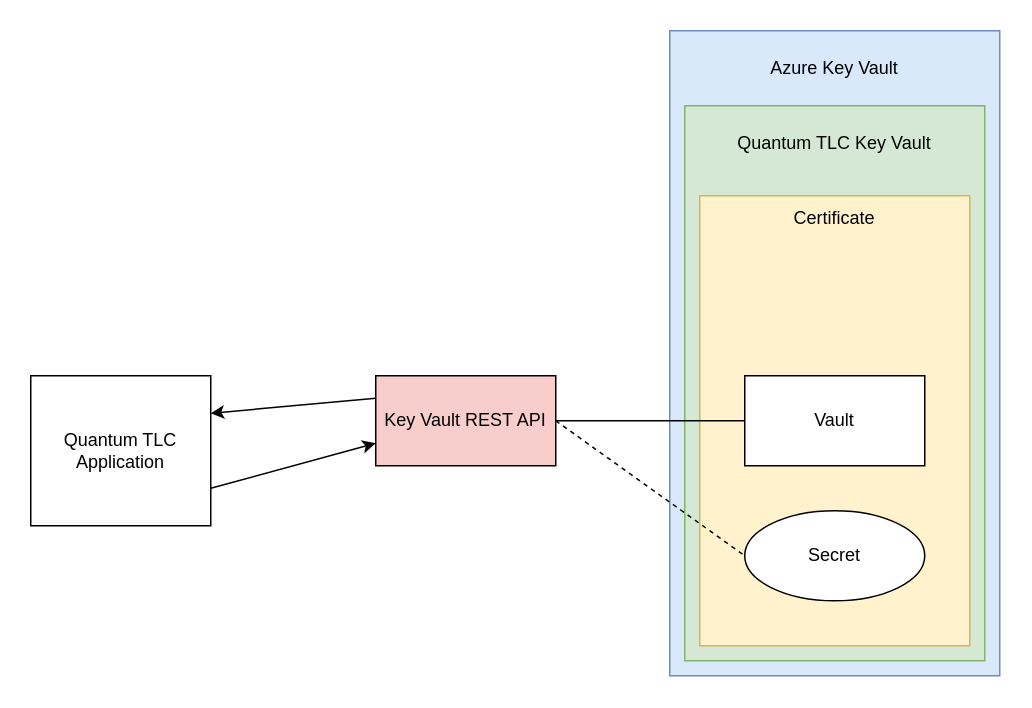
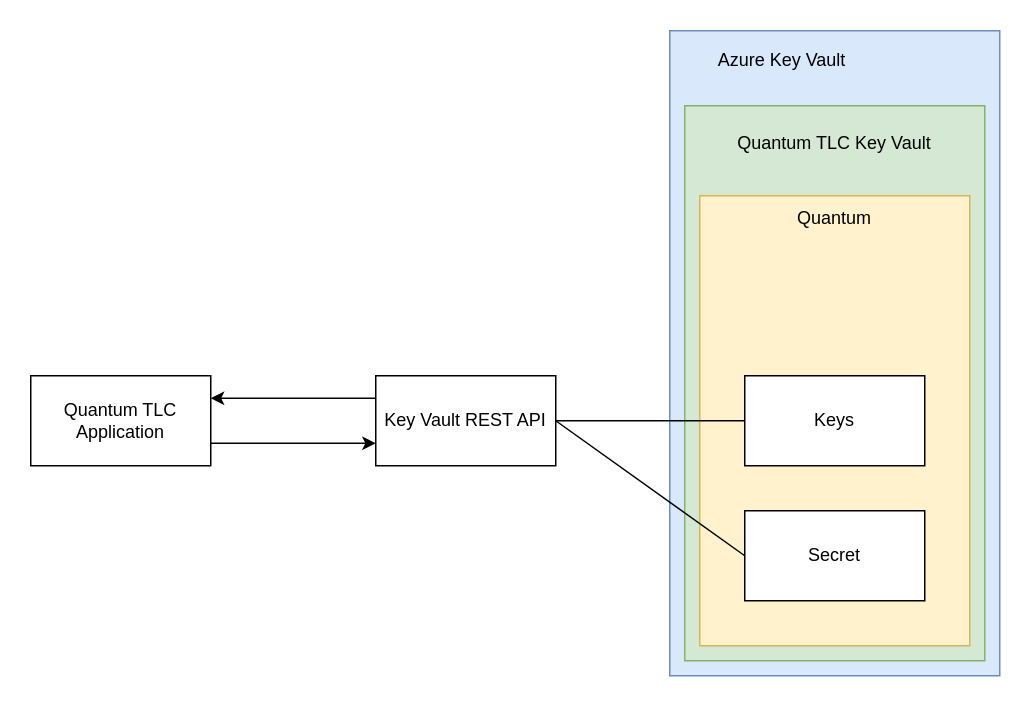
- <mxCell id="5" value="Azure Key Vault" style="text;html=1;align=center;verticalAlign=middle;whiteSpace=wrap;rounded=0;" vertex="1" parent="1"><mxGeometry x="496" y="30" width="120" height="30" as="geometry" /></mxCell>
+ <mxCell id="5" value="Azure Key Vault" style="text;html=1;align=center;verticalAlign=middle;whiteSpace=wrap;rounded=0;" vertex="1" parent="1"><mxGeometry x="461" y="25" width="120" height="30" as="geometry" /></mxCell>
- <mxCell id="11" value="Certificate" style="text;html=1;align=center;verticalAlign=middle;whiteSpace=wrap;rounded=0;" vertex="1" parent="1"><mxGeometry x="526" y="130" width="60" height="30" as="geometry" /></mxCell>
+ <mxCell id="11" value="Quantum" style="text;html=1;align=center;verticalAlign=middle;whiteSpace=wrap;rounded=0;" vertex="1" parent="1"><mxGeometry x="526" y="130" width="60" height="30" as="geometry" /></mxCell>
- <mxCell id="3" value="Key Vault REST API" style="rounded=0;whiteSpace=wrap;html=1;fillColor=#f8cecc;" vertex="1" parent="1"><mxGeometry x="250" y="250" width="120" height="60" as="geometry" /></mxCell>
+ <mxCell id="3" value="Key Vault REST API" style="rounded=0;whiteSpace=wrap;html=1;" vertex="1" parent="1"><mxGeometry x="250" y="250" width="120" height="60" as="geometry" /></mxCell>
- <mxCell id="12" value="Vault" style="rounded=0;whiteSpace=wrap;html=1;" vertex="1" parent="1"><mxGeometry x="496" y="250" width="120" height="60" as="geometry" /></mxCell>
+ <mxCell id="12" value="Keys" style="rounded=0;whiteSpace=wrap;html=1;" vertex="1" parent="1"><mxGeometry x="496" y="250" width="120" height="60" as="geometry" /></mxCell>
- <mxCell id="2" value="Quantum TLC Application" style="rounded=0;whiteSpace=wrap;html=1;" vertex="1" parent="1"><mxGeometry x="20" y="250" width="120" height="100" as="geometry" /></mxCell>
+ <mxCell id="2" value="Quantum TLC Application" style="rounded=0;whiteSpace=wrap;html=1;" vertex="1" parent="1"><mxGeometry x="20" y="250" width="120" height="60" as="geometry" /></mxCell>
- <mxCell id="15" value="" style="endArrow=none;html=1;rounded=0;exitX=1;exitY=0.5;exitDx=0;exitDy=0;entryX=0;entryY=0.5;entryDx=0;entryDy=0;dashed=1;" edge="1" parent="1" source="3" target="13"><mxGeometry width="50" height="50" relative="1" as="geometry"><mxPoint x="386" y="310" as="sourcePoint" /><mxPoint x="436" y="260" as="targetPoint" /></mxGeometry></mxCell>
+ <mxCell id="15" value="" style="endArrow=none;html=1;rounded=0;exitX=1;exitY=0.5;exitDx=0;exitDy=0;entryX=0;entryY=0.5;entryDx=0;entryDy=0;" edge="1" parent="1" source="3" target="13"><mxGeometry width="50" height="50" relative="1" as="geometry"><mxPoint x="386" y="310" as="sourcePoint" /><mxPoint x="436" y="260" as="targetPoint" /></mxGeometry></mxCell>
- <mxCell id="13" value="Secret" style="ellipse;whiteSpace=wrap;html=1;" vertex="1" parent="1"><mxGeometry x="496" y="340" width="120" height="60" as="geometry" /></mxCell>
+ <mxCell id="13" value="Secret" style="rounded=0;whiteSpace=wrap;html=1;" vertex="1" parent="1"><mxGeometry x="496" y="340" width="120" height="60" as="geometry" /></mxCell>
